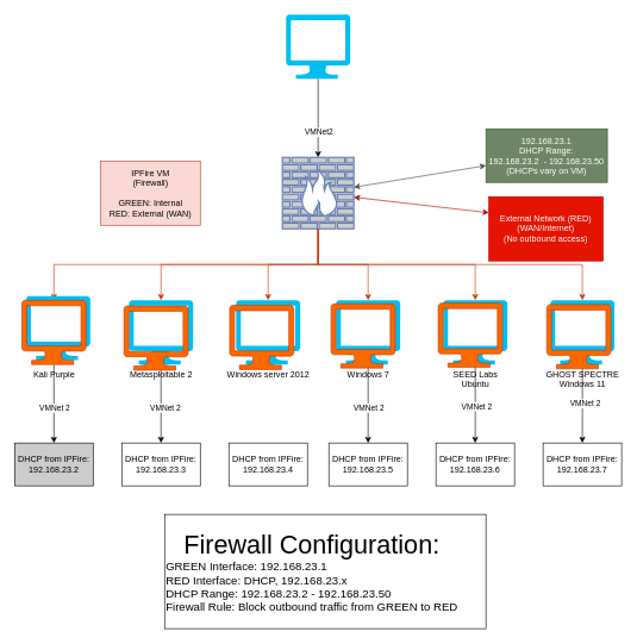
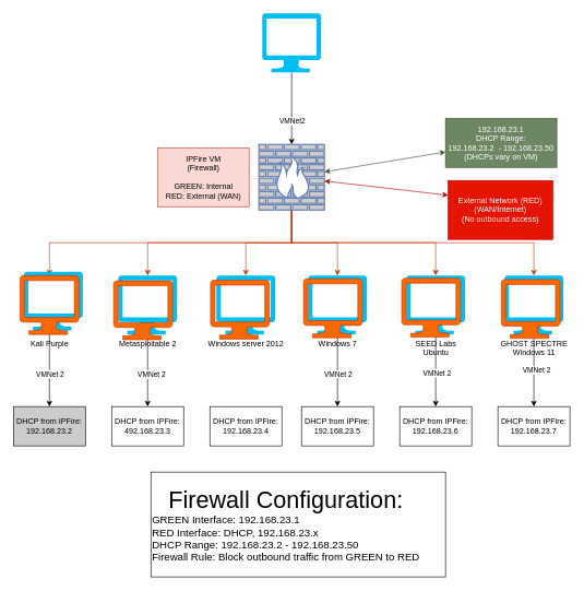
- <mxCell id="8" value="IPFire VM&lt;div&gt;(Firewall)&lt;/div&gt;&lt;div&gt;&lt;br&gt;&lt;/div&gt;&lt;div&gt;GREEN: Internal&lt;/div&gt;&lt;div&gt;RED: External (WAN)&lt;/div&gt;" style="text;html=1;align=center;verticalAlign=middle;resizable=0;points=[];autosize=1;strokeColor=#ae4132;fillColor=#fad9d5;" vertex="1" parent="1"><mxGeometry x="140" y="225" width="140" height="90" as="geometry" /></mxCell>
+ <mxCell id="8" value="IPFire VM&lt;div&gt;(Firewall)&lt;/div&gt;&lt;div&gt;&lt;br&gt;&lt;/div&gt;&lt;div&gt;GREEN: Internal&lt;/div&gt;&lt;div&gt;RED: External (WAN)&lt;/div&gt;" style="text;html=1;align=center;verticalAlign=middle;resizable=0;points=[];autosize=1;strokeColor=#ae4132;fillColor=#fad9d5;" vertex="1" parent="1"><mxGeometry x="240" y="225" width="140" height="90" as="geometry" /></mxCell>
- <mxCell id="34" value="DHCP from IPFire:&lt;div&gt;192.168.23.3&lt;/div&gt;" style="rounded=0;whiteSpace=wrap;html=1;" vertex="1" parent="1"><mxGeometry x="170" y="620" width="110" height="60" as="geometry" /></mxCell>
+ <mxCell id="34" value="DHCP from IPFire:&lt;div&gt;492.168.23.3&lt;/div&gt;" style="rounded=0;whiteSpace=wrap;html=1;" vertex="1" parent="1"><mxGeometry x="170" y="620" width="110" height="60" as="geometry" /></mxCell>
